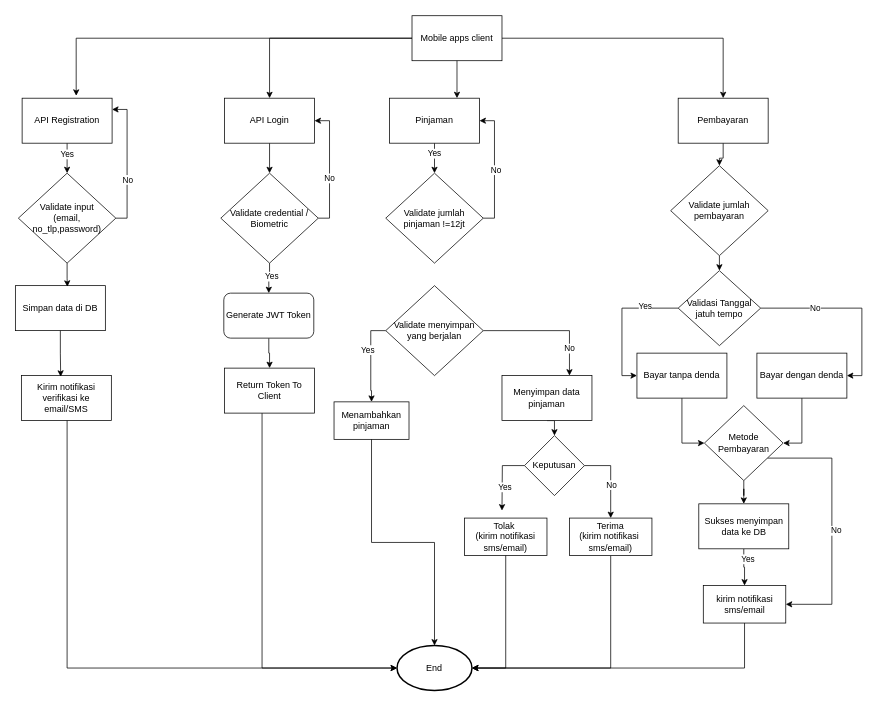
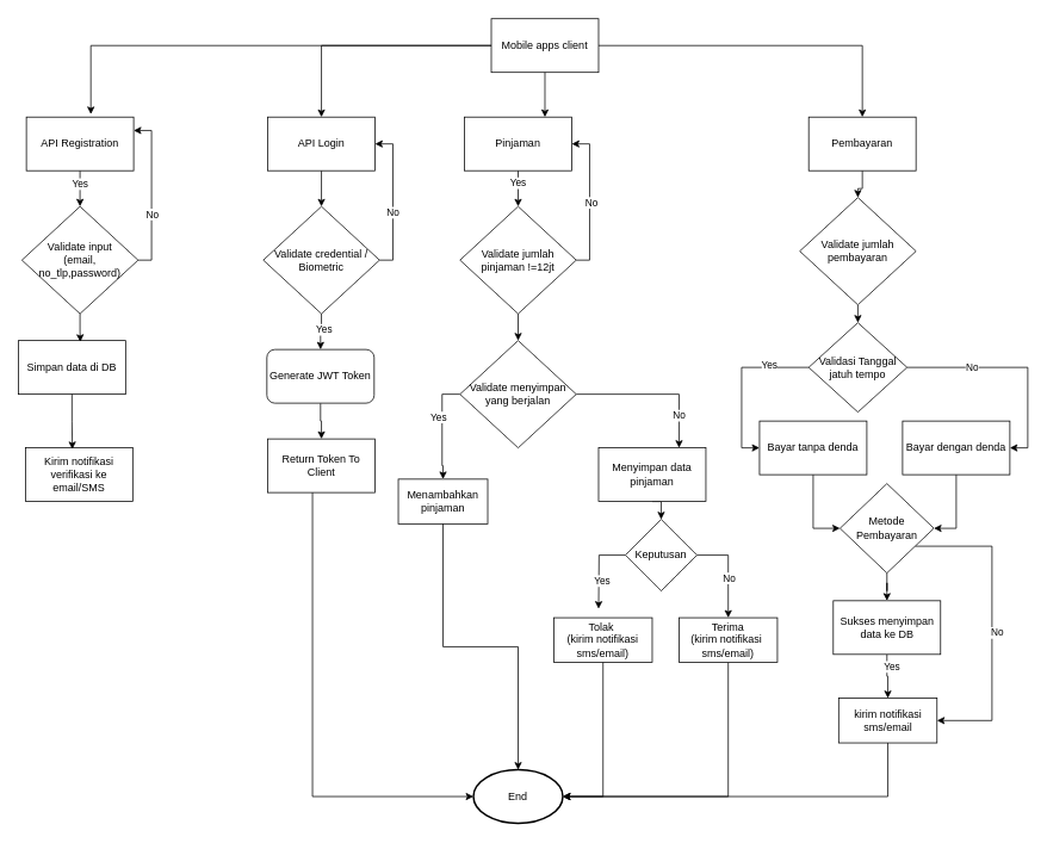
+ <mxCell id="30" style="edgeStyle=orthogonalEdgeStyle;rounded=0;orthogonalLoop=1;jettySize=auto;html=1;exitX=0.5;exitY=1;exitDx=0;exitDy=0;entryX=0.5;entryY=0;entryDx=0;entryDy=0;" edge="1" parent="1" source="33" target="38"><mxGeometry relative="1" as="geometry" /></mxCell>
- <mxCell id="73" style="edgeStyle=orthogonalEdgeStyle;rounded=0;orthogonalLoop=1;jettySize=auto;html=1;entryX=0;entryY=0.5;entryDx=0;entryDy=0;entryPerimeter=0;" edge="1" parent="1" source="27" target="72"><mxGeometry relative="1" as="geometry"><Array as="points"><mxPoint x="89" y="890" /></Array></mxGeometry></mxCell>
